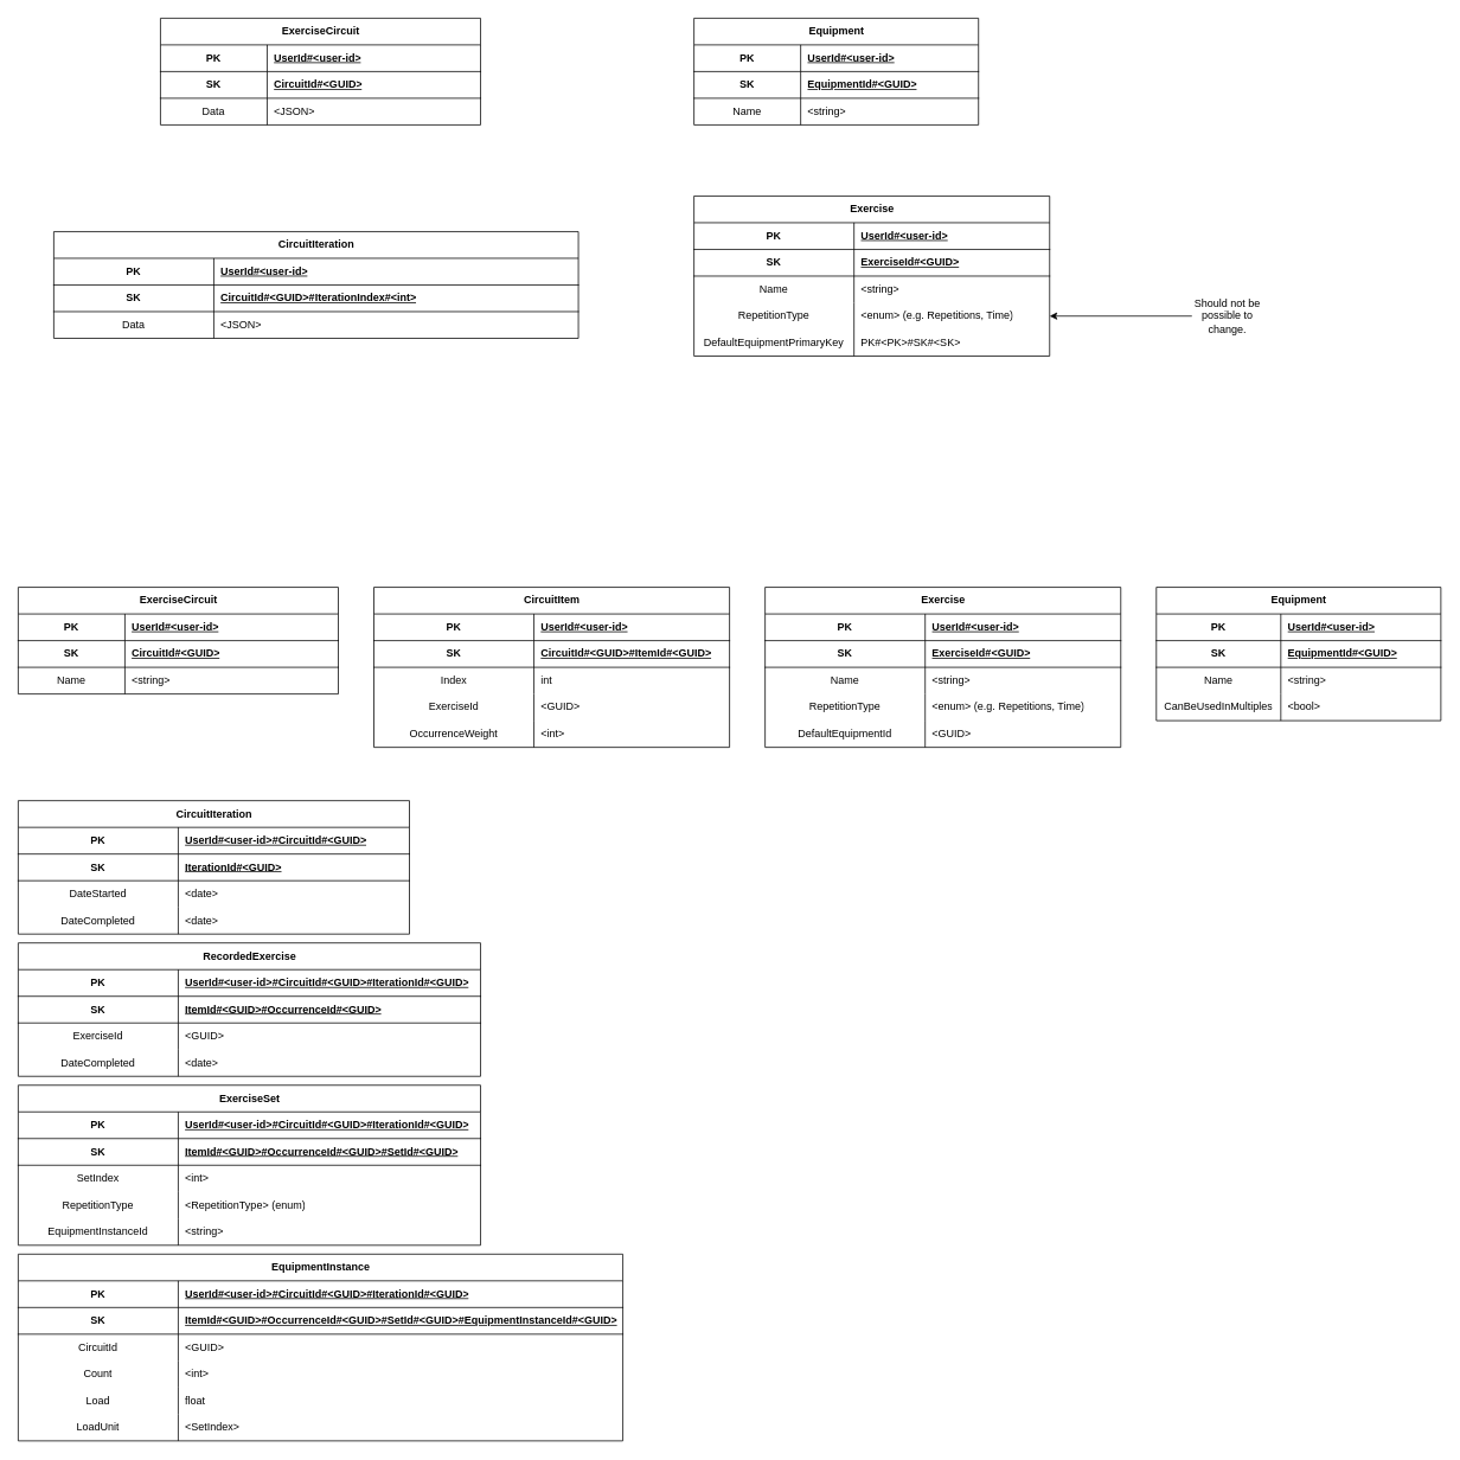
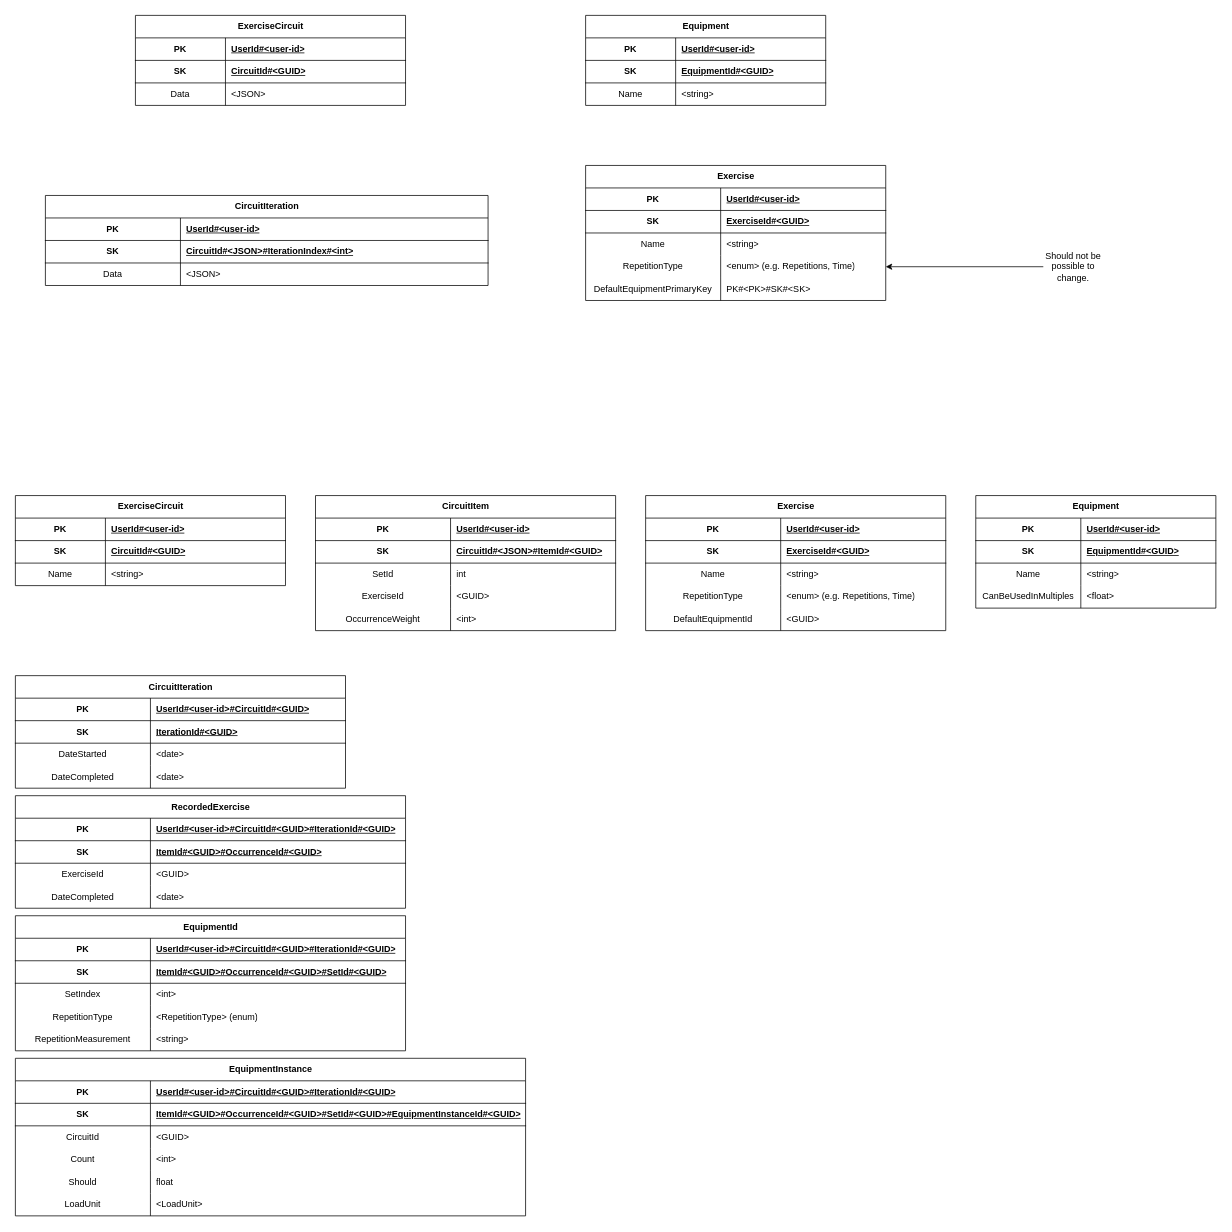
- <mxCell id="44" value="CircuitId#&amp;lt;GUID&amp;gt;#IterationIndex#&amp;lt;int&amp;gt;" style="shape=partialRectangle;connectable=0;fillColor=none;top=0;left=0;bottom=0;right=0;align=left;spacingLeft=6;fontStyle=5;overflow=hidden;whiteSpace=wrap;html=1;" parent="42" vertex="1"><mxGeometry x="180" width="410" height="30" as="geometry"><mxRectangle width="410" height="30" as="alternateBounds" /></mxGeometry></mxCell>
+ <mxCell id="44" value="CircuitId#&amp;lt;JSON&amp;gt;#IterationIndex#&amp;lt;int&amp;gt;" style="shape=partialRectangle;connectable=0;fillColor=none;top=0;left=0;bottom=0;right=0;align=left;spacingLeft=6;fontStyle=5;overflow=hidden;whiteSpace=wrap;html=1;" parent="42" vertex="1"><mxGeometry x="180" width="410" height="30" as="geometry"><mxRectangle width="410" height="30" as="alternateBounds" /></mxGeometry></mxCell>
- <mxCell id="49" value="Should not be possible to change." style="text;html=1;strokeColor=none;fillColor=none;align=center;verticalAlign=middle;whiteSpace=wrap;rounded=0;" parent="1" vertex="1"><mxGeometry x="1340" y="330" width="80" height="50" as="geometry" /></mxCell>
+ <mxCell id="49" value="Should not be possible to change." style="text;html=1;strokeColor=none;fillColor=none;align=center;verticalAlign=middle;whiteSpace=wrap;rounded=0;" parent="1" vertex="1"><mxGeometry x="1390" y="330" width="80" height="50" as="geometry" /></mxCell>
- <mxCell id="66" value="CircuitId#&amp;lt;GUID&amp;gt;#ItemId#&amp;lt;GUID&amp;gt;" style="shape=partialRectangle;connectable=0;fillColor=none;top=0;left=0;bottom=0;right=0;align=left;spacingLeft=6;fontStyle=5;overflow=hidden;whiteSpace=wrap;html=1;" parent="64" vertex="1"><mxGeometry x="180" width="220" height="30" as="geometry"><mxRectangle width="220" height="30" as="alternateBounds" /></mxGeometry></mxCell>
+ <mxCell id="66" value="CircuitId#&amp;lt;JSON&amp;gt;#ItemId#&amp;lt;GUID&amp;gt;" style="shape=partialRectangle;connectable=0;fillColor=none;top=0;left=0;bottom=0;right=0;align=left;spacingLeft=6;fontStyle=5;overflow=hidden;whiteSpace=wrap;html=1;" parent="64" vertex="1"><mxGeometry x="180" width="220" height="30" as="geometry"><mxRectangle width="220" height="30" as="alternateBounds" /></mxGeometry></mxCell>
- <mxCell id="68" value="Index" style="shape=partialRectangle;connectable=0;fillColor=none;top=0;left=0;bottom=0;right=0;editable=1;overflow=hidden;whiteSpace=wrap;html=1;" parent="67" vertex="1"><mxGeometry width="180" height="30" as="geometry"><mxRectangle width="180" height="30" as="alternateBounds" /></mxGeometry></mxCell>
+ <mxCell id="68" value="SetId" style="shape=partialRectangle;connectable=0;fillColor=none;top=0;left=0;bottom=0;right=0;editable=1;overflow=hidden;whiteSpace=wrap;html=1;" parent="67" vertex="1"><mxGeometry width="180" height="30" as="geometry"><mxRectangle width="180" height="30" as="alternateBounds" /></mxGeometry></mxCell>
- <mxCell id="104" value="&amp;lt;bool&amp;gt;" style="shape=partialRectangle;connectable=0;fillColor=none;top=0;left=0;bottom=0;right=0;align=left;spacingLeft=6;overflow=hidden;whiteSpace=wrap;html=1;" parent="102" vertex="1"><mxGeometry x="140" width="180" height="30" as="geometry"><mxRectangle width="180" height="30" as="alternateBounds" /></mxGeometry></mxCell>
+ <mxCell id="104" value="&amp;lt;float&amp;gt;" style="shape=partialRectangle;connectable=0;fillColor=none;top=0;left=0;bottom=0;right=0;align=left;spacingLeft=6;overflow=hidden;whiteSpace=wrap;html=1;" parent="102" vertex="1"><mxGeometry x="140" width="180" height="30" as="geometry"><mxRectangle width="180" height="30" as="alternateBounds" /></mxGeometry></mxCell>
- <mxCell id="131" value="ExerciseSet" style="shape=table;startSize=30;container=1;collapsible=1;childLayout=tableLayout;fixedRows=1;rowLines=0;fontStyle=1;align=center;resizeLast=1;html=1;" parent="1" vertex="1"><mxGeometry x="20" y="1220" width="520" height="180" as="geometry" /></mxCell>
+ <mxCell id="131" value="EquipmentId" style="shape=table;startSize=30;container=1;collapsible=1;childLayout=tableLayout;fixedRows=1;rowLines=0;fontStyle=1;align=center;resizeLast=1;html=1;" parent="1" vertex="1"><mxGeometry x="20" y="1220" width="520" height="180" as="geometry" /></mxCell>
- <mxCell id="145" value="EquipmentInstanceId" style="shape=partialRectangle;connectable=0;fillColor=none;top=0;left=0;bottom=0;right=0;editable=1;overflow=hidden;whiteSpace=wrap;html=1;" parent="144" vertex="1"><mxGeometry width="180" height="30" as="geometry"><mxRectangle width="180" height="30" as="alternateBounds" /></mxGeometry></mxCell>
+ <mxCell id="145" value="RepetitionMeasurement" style="shape=partialRectangle;connectable=0;fillColor=none;top=0;left=0;bottom=0;right=0;editable=1;overflow=hidden;whiteSpace=wrap;html=1;" parent="144" vertex="1"><mxGeometry width="180" height="30" as="geometry"><mxRectangle width="180" height="30" as="alternateBounds" /></mxGeometry></mxCell>
- <mxCell id="161" value="Load" style="shape=partialRectangle;connectable=0;fillColor=none;top=0;left=0;bottom=0;right=0;editable=1;overflow=hidden;whiteSpace=wrap;html=1;" parent="160" vertex="1"><mxGeometry width="180" height="30" as="geometry"><mxRectangle width="180" height="30" as="alternateBounds" /></mxGeometry></mxCell>
+ <mxCell id="161" value="Should" style="shape=partialRectangle;connectable=0;fillColor=none;top=0;left=0;bottom=0;right=0;editable=1;overflow=hidden;whiteSpace=wrap;html=1;" parent="160" vertex="1"><mxGeometry width="180" height="30" as="geometry"><mxRectangle width="180" height="30" as="alternateBounds" /></mxGeometry></mxCell>
- <mxCell id="165" value="&amp;lt;SetIndex&amp;gt;" style="shape=partialRectangle;connectable=0;fillColor=none;top=0;left=0;bottom=0;right=0;align=left;spacingLeft=6;overflow=hidden;whiteSpace=wrap;html=1;" parent="163" vertex="1"><mxGeometry x="180" width="500" height="30" as="geometry"><mxRectangle width="500" height="30" as="alternateBounds" /></mxGeometry></mxCell>
+ <mxCell id="165" value="&amp;lt;LoadUnit&amp;gt;" style="shape=partialRectangle;connectable=0;fillColor=none;top=0;left=0;bottom=0;right=0;align=left;spacingLeft=6;overflow=hidden;whiteSpace=wrap;html=1;" parent="163" vertex="1"><mxGeometry x="180" width="500" height="30" as="geometry"><mxRectangle width="500" height="30" as="alternateBounds" /></mxGeometry></mxCell>
